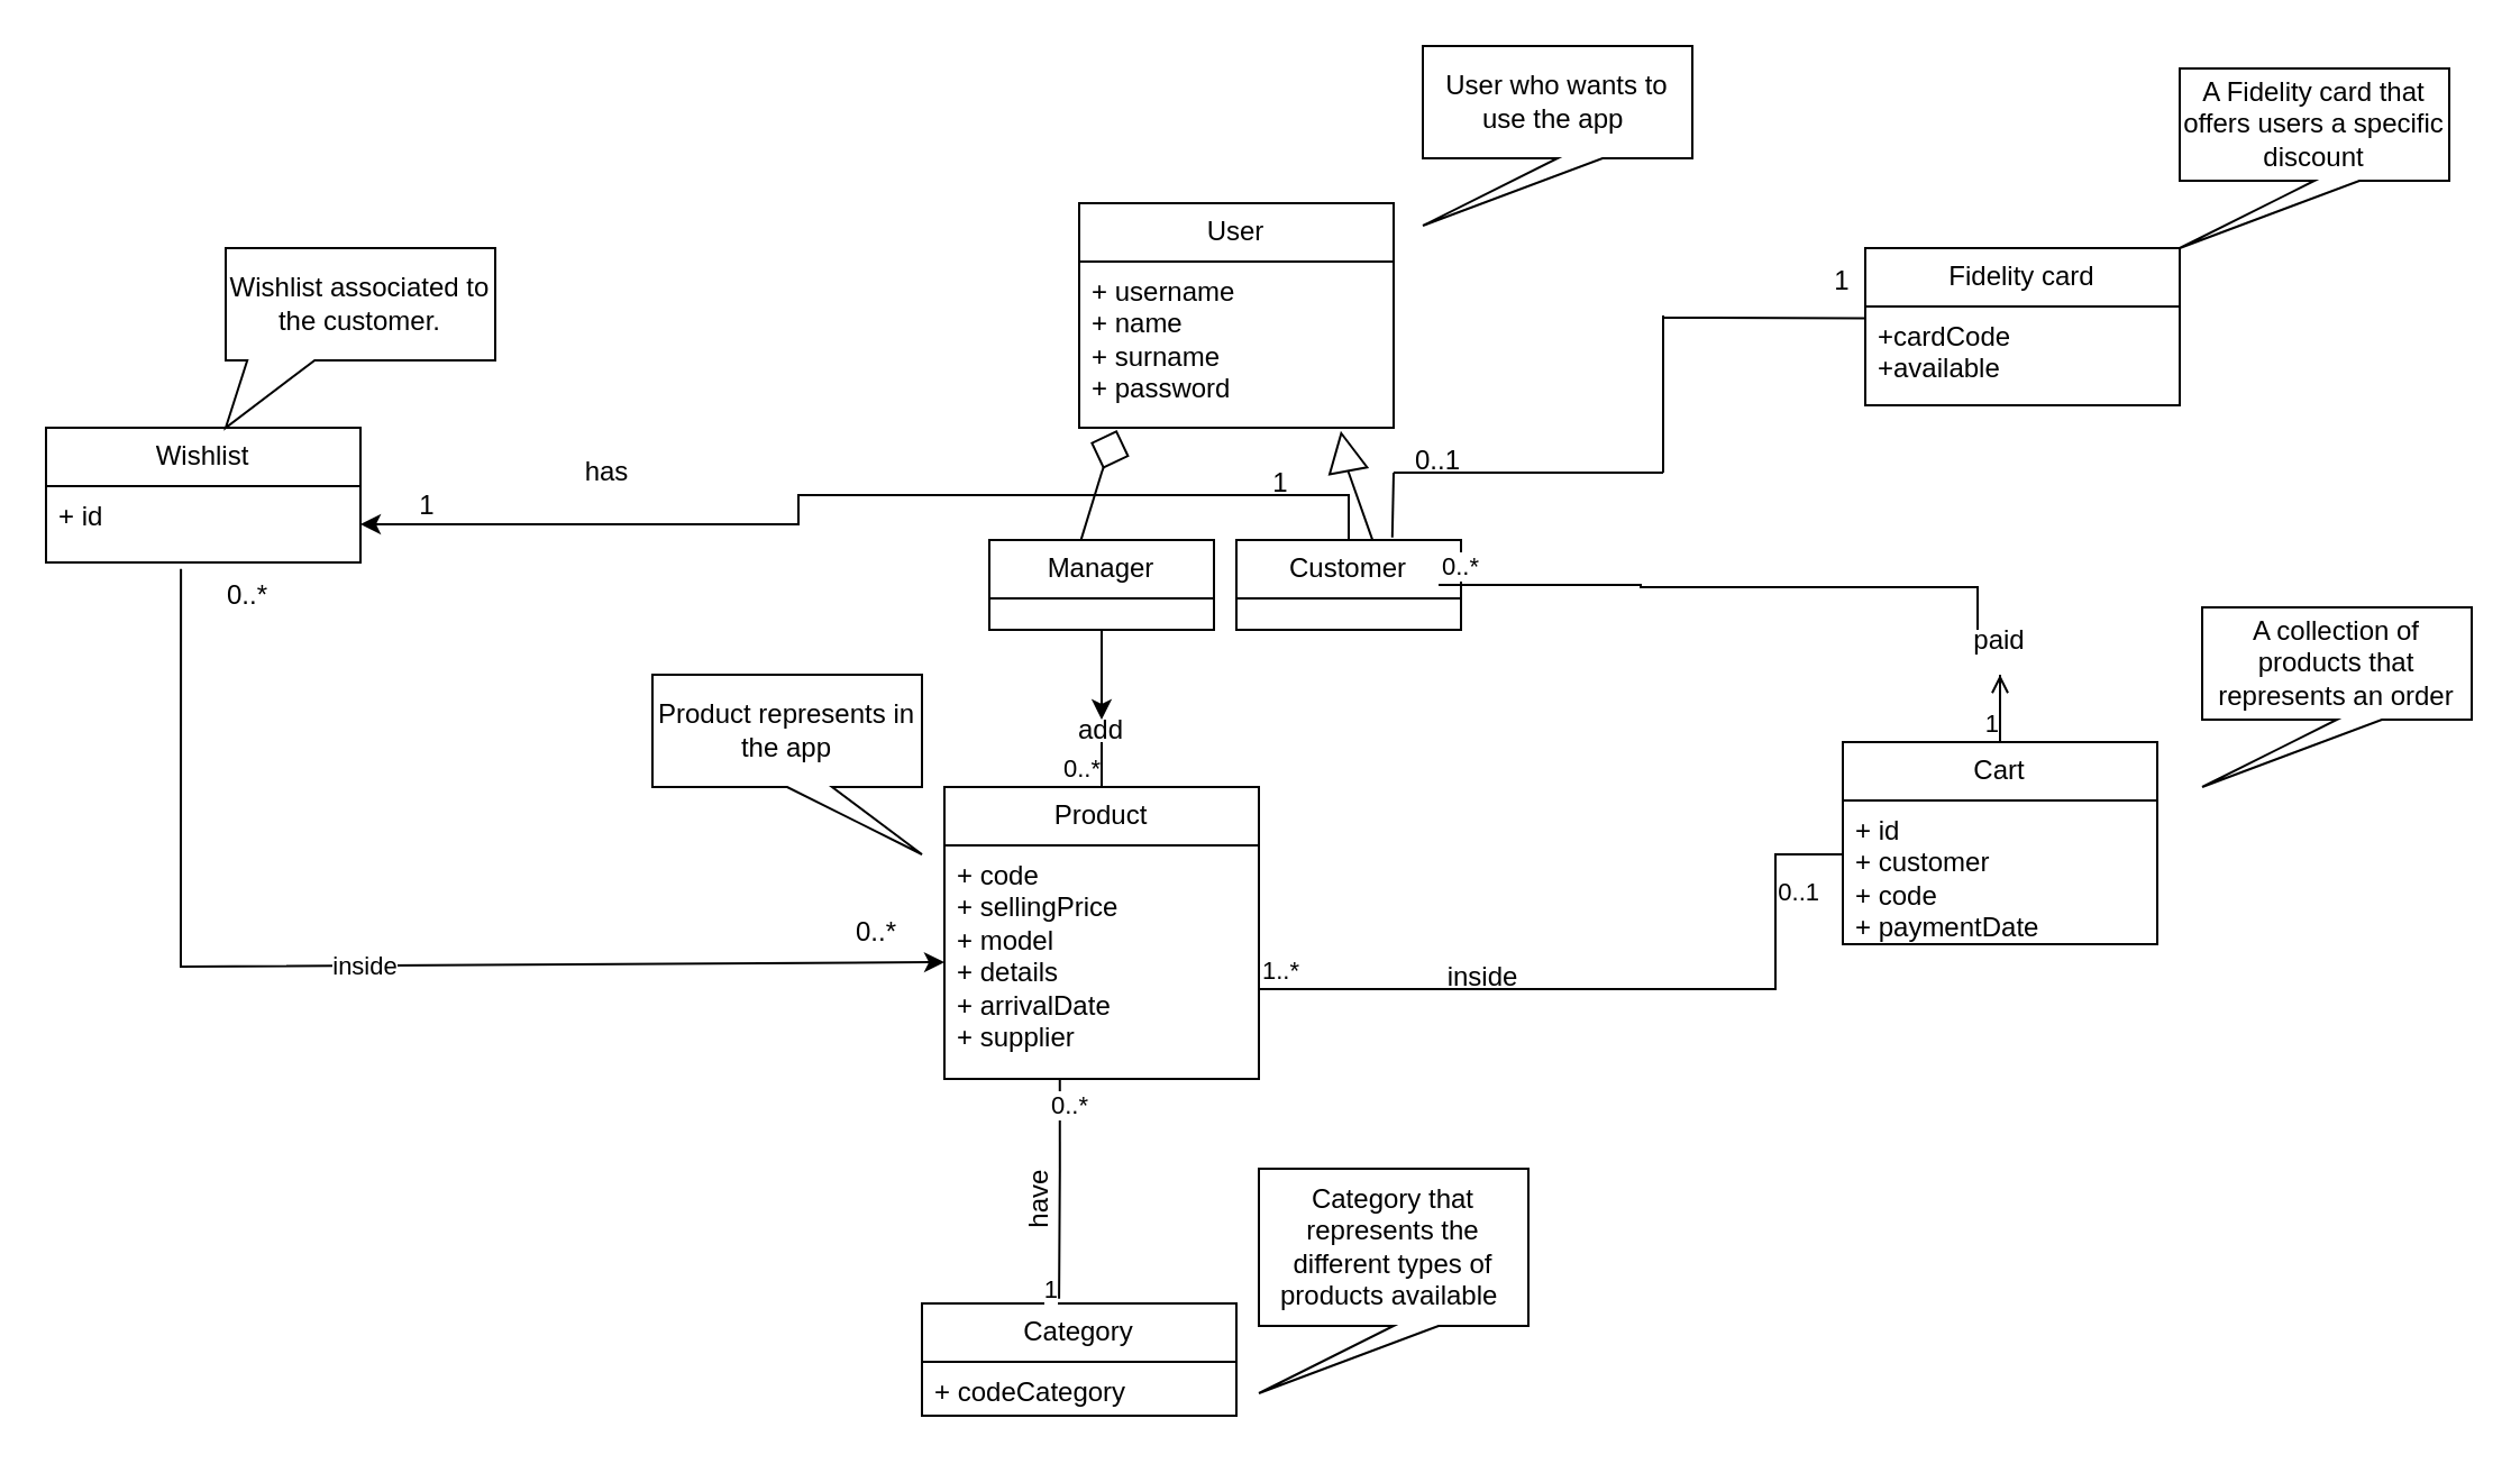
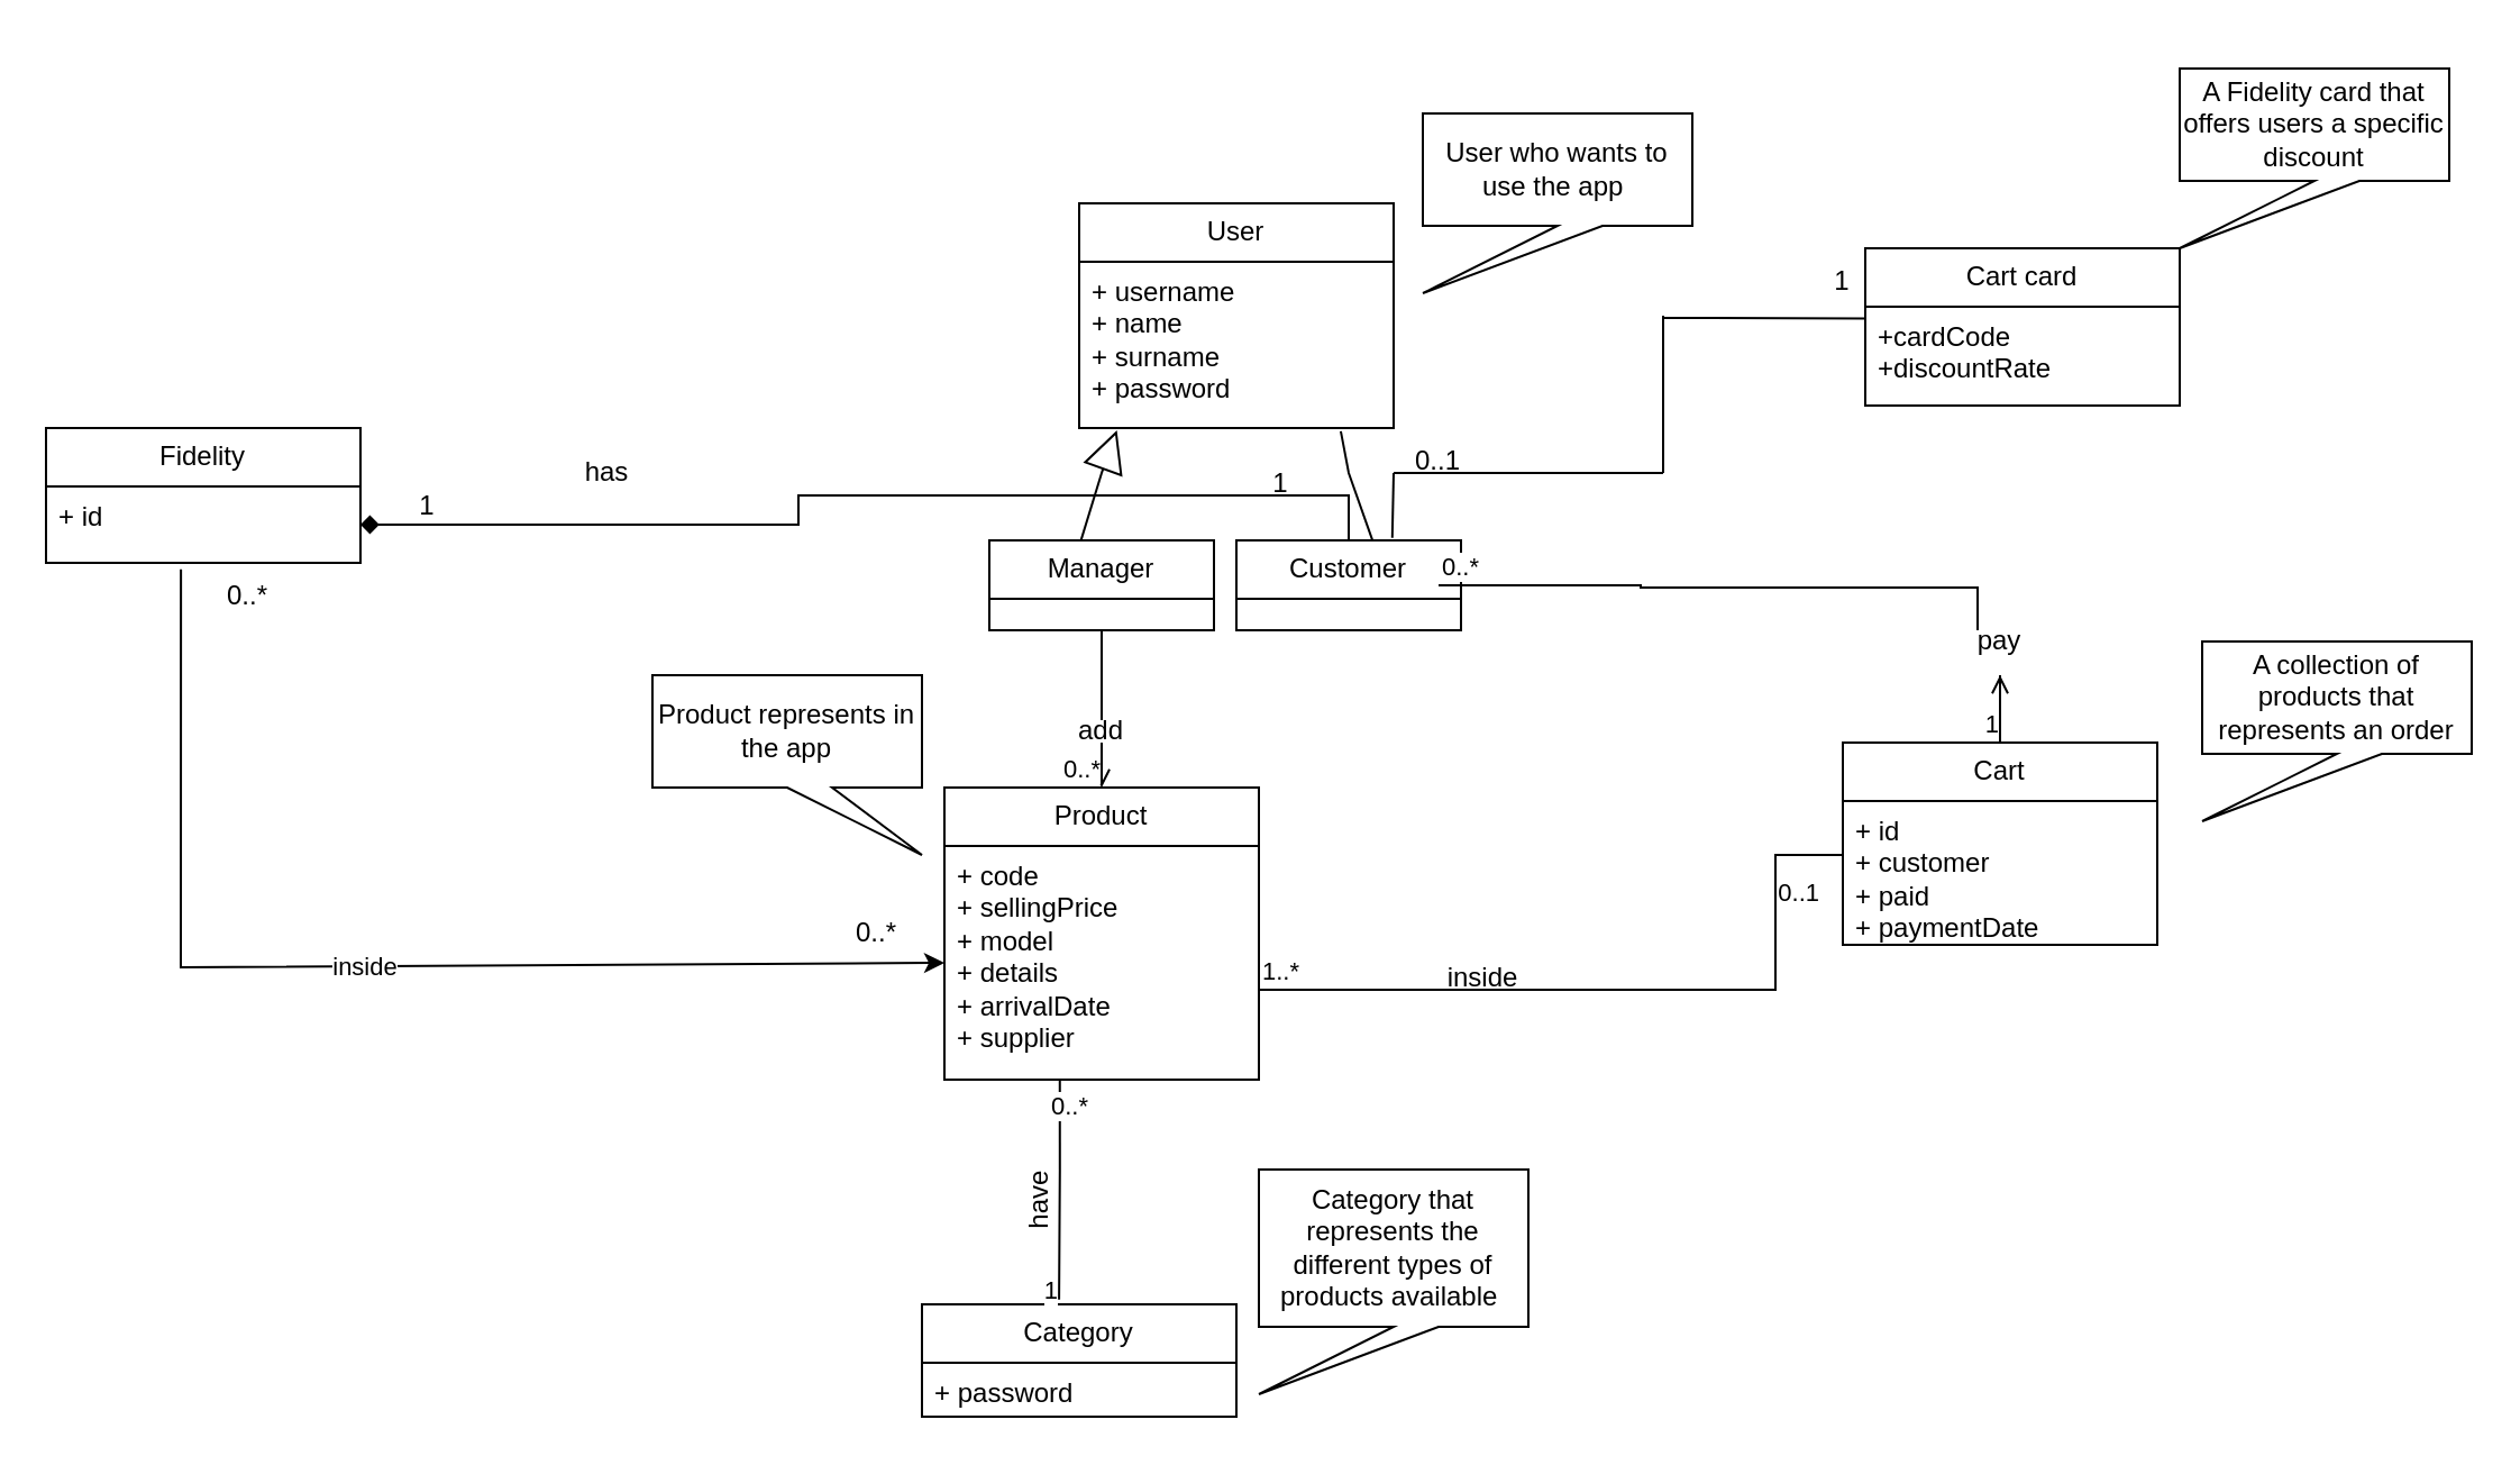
- <mxCell id="32" value="User who wants to use the app&amp;nbsp;" style="shape=callout;whiteSpace=wrap;html=1;perimeter=calloutPerimeter;position2=0;" parent="1" vertex="1"><mxGeometry x="633" y="20" width="120" height="80" as="geometry" /></mxCell>
+ <mxCell id="32" value="User who wants to use the app&amp;nbsp;" style="shape=callout;whiteSpace=wrap;html=1;perimeter=calloutPerimeter;position2=0;" parent="1" vertex="1"><mxGeometry x="633" y="50" width="120" height="80" as="geometry" /></mxCell>
- <mxCell id="37" value="Fidelity card" style="swimlane;fontStyle=0;childLayout=stackLayout;horizontal=1;startSize=26;fillColor=none;horizontalStack=0;resizeParent=1;resizeParentMax=0;resizeLast=0;collapsible=1;marginBottom=0;whiteSpace=wrap;html=1;" parent="1" vertex="1"><mxGeometry x="830" y="110" width="140" height="70" as="geometry" /></mxCell>
+ <mxCell id="37" value="Cart card" style="swimlane;fontStyle=0;childLayout=stackLayout;horizontal=1;startSize=26;fillColor=none;horizontalStack=0;resizeParent=1;resizeParentMax=0;resizeLast=0;collapsible=1;marginBottom=0;whiteSpace=wrap;html=1;" parent="1" vertex="1"><mxGeometry x="830" y="110" width="140" height="70" as="geometry" /></mxCell>
- <mxCell id="55" value="Wishlist associated to the customer." style="shape=callout;whiteSpace=wrap;html=1;perimeter=calloutPerimeter;size=30;position=0.08;base=30;position2=0;" vertex="1" parent="1"><mxGeometry x="100" y="110" width="120" height="80" as="geometry" /></mxCell>
- <mxCell id="38" value="+cardCode&lt;div&gt;+available&lt;/div&gt;&lt;div&gt;&lt;br&gt;&lt;/div&gt;" style="text;strokeColor=none;fillColor=none;align=left;verticalAlign=top;spacingLeft=4;spacingRight=4;overflow=hidden;rotatable=0;points=[[0,0.5],[1,0.5]];portConstraint=eastwest;whiteSpace=wrap;html=1;" parent="37" vertex="1"><mxGeometry y="26" width="140" height="44" as="geometry" /></mxCell>
+ <mxCell id="38" value="+cardCode&lt;div&gt;+discountRate&lt;/div&gt;&lt;div&gt;&lt;br&gt;&lt;/div&gt;" style="text;strokeColor=none;fillColor=none;align=left;verticalAlign=top;spacingLeft=4;spacingRight=4;overflow=hidden;rotatable=0;points=[[0,0.5],[1,0.5]];portConstraint=eastwest;whiteSpace=wrap;html=1;" parent="37" vertex="1"><mxGeometry y="26" width="140" height="44" as="geometry" /></mxCell>
- <mxCell id="44" value="Wishlist" style="swimlane;fontStyle=0;childLayout=stackLayout;horizontal=1;startSize=26;fillColor=none;horizontalStack=0;resizeParent=1;resizeParentMax=0;resizeLast=0;collapsible=1;marginBottom=0;whiteSpace=wrap;html=1;" parent="1" vertex="1"><mxGeometry x="20" y="190" width="140" height="60" as="geometry" /></mxCell>
+ <mxCell id="44" value="Fidelity" style="swimlane;fontStyle=0;childLayout=stackLayout;horizontal=1;startSize=26;fillColor=none;horizontalStack=0;resizeParent=1;resizeParentMax=0;resizeLast=0;collapsible=1;marginBottom=0;whiteSpace=wrap;html=1;" parent="1" vertex="1"><mxGeometry x="20" y="190" width="140" height="60" as="geometry" /></mxCell>
- <mxCell id="9" value="" style="endArrow=diamond;endSize=16;endFill=0;html=1;rounded=0;exitX=0.407;exitY=0.008;exitDx=0;exitDy=0;exitPerimeter=0;entryX=0.12;entryY=1.014;entryDx=0;entryDy=0;entryPerimeter=0;" parent="1" source="6" target="3" edge="1"><mxGeometry width="160" relative="1" as="geometry"><mxPoint x="480" y="210.23" as="sourcePoint" /><mxPoint x="570" y="210" as="targetPoint" /><Array as="points"><mxPoint x="490" y="210" /></Array></mxGeometry></mxCell>
+ <mxCell id="9" value="" style="endArrow=block;endSize=16;endFill=0;html=1;rounded=0;exitX=0.407;exitY=0.008;exitDx=0;exitDy=0;exitPerimeter=0;entryX=0.12;entryY=1.014;entryDx=0;entryDy=0;entryPerimeter=0;" parent="1" source="6" target="3" edge="1"><mxGeometry width="160" relative="1" as="geometry"><mxPoint x="480" y="210.23" as="sourcePoint" /><mxPoint x="570" y="210" as="targetPoint" /><Array as="points"><mxPoint x="490" y="210" /></Array></mxGeometry></mxCell>
- <mxCell id="10" value="" style="endArrow=block;endSize=16;endFill=0;html=1;rounded=0;exitX=0.607;exitY=0.007;exitDx=0;exitDy=0;exitPerimeter=0;entryX=0.832;entryY=1.019;entryDx=0;entryDy=0;entryPerimeter=0;" parent="1" source="5" target="3" edge="1"><mxGeometry width="160" relative="1" as="geometry"><mxPoint x="590" y="240" as="sourcePoint" /><mxPoint x="607" y="191" as="targetPoint" /><Array as="points"><mxPoint x="600" y="210" /></Array></mxGeometry></mxCell>
+ <mxCell id="10" value="" style="endArrow=none;endSize=16;endFill=0;html=1;rounded=0;exitX=0.607;exitY=0.007;exitDx=0;exitDy=0;exitPerimeter=0;entryX=0.832;entryY=1.019;entryDx=0;entryDy=0;entryPerimeter=0;" parent="1" source="5" target="3" edge="1"><mxGeometry width="160" relative="1" as="geometry"><mxPoint x="590" y="240" as="sourcePoint" /><mxPoint x="607" y="191" as="targetPoint" /><Array as="points"><mxPoint x="600" y="210" /></Array></mxGeometry></mxCell>
- <mxCell id="4" style="edgeStyle=orthogonalEdgeStyle;rounded=0;orthogonalLoop=1;jettySize=auto;html=1;exitX=0.5;exitY=0;exitDx=0;exitDy=0;" parent="1" source="5" target="45" edge="1"><mxGeometry relative="1" as="geometry" /></mxCell>
+ <mxCell id="4" style="edgeStyle=orthogonalEdgeStyle;rounded=0;orthogonalLoop=1;jettySize=auto;html=1;exitX=0.5;exitY=0;exitDx=0;exitDy=0;endArrow=diamond;" parent="1" source="5" target="45" edge="1"><mxGeometry relative="1" as="geometry" /></mxCell>
- <mxCell id="25" value="paid" style="text;html=1;align=center;verticalAlign=middle;whiteSpace=wrap;rounded=0;" parent="1" vertex="1"><mxGeometry x="860" y="270" width="60" height="30" as="geometry" /></mxCell>
+ <mxCell id="25" value="pay" style="text;html=1;align=center;verticalAlign=middle;whiteSpace=wrap;rounded=0;" parent="1" vertex="1"><mxGeometry x="860" y="270" width="60" height="30" as="geometry" /></mxCell>
- <mxCell id="34" value="A collection of products that represents an order" style="shape=callout;whiteSpace=wrap;html=1;perimeter=calloutPerimeter;position2=0;" parent="1" vertex="1"><mxGeometry x="980" y="270" width="120" height="80" as="geometry" /></mxCell>
+ <mxCell id="34" value="A collection of products that represents an order" style="shape=callout;whiteSpace=wrap;html=1;perimeter=calloutPerimeter;position2=0;" parent="1" vertex="1"><mxGeometry x="980" y="285" width="120" height="80" as="geometry" /></mxCell>
- <mxCell id="13" value="" style="endArrow=classic;html=1;edgeStyle=orthogonalEdgeStyle;rounded=0;exitX=0.5;exitY=1;exitDx=0;exitDy=0;entryX=0.5;entryY=0;entryDx=0;entryDy=0;" parent="1" source="6" target="14" edge="1"><mxGeometry relative="1" as="geometry"><mxPoint x="490" y="280" as="sourcePoint" /><mxPoint x="490" y="350" as="targetPoint" /></mxGeometry></mxCell>
+ <mxCell id="13" value="" style="endArrow=none;html=1;edgeStyle=orthogonalEdgeStyle;rounded=0;exitX=0.5;exitY=1;exitDx=0;exitDy=0;entryX=0.5;entryY=0;entryDx=0;entryDy=0;" parent="1" source="6" target="14" edge="1"><mxGeometry relative="1" as="geometry"><mxPoint x="490" y="280" as="sourcePoint" /><mxPoint x="490" y="350" as="targetPoint" /></mxGeometry></mxCell>
- <mxCell id="11" value="" style="endArrow=none;html=1;edgeStyle=orthogonalEdgeStyle;rounded=0;exitX=0.5;exitY=1;exitDx=0;exitDy=0;entryX=0.5;entryY=0;entryDx=0;entryDy=0;" parent="1" source="14" target="7" edge="1"><mxGeometry relative="1" as="geometry"><mxPoint x="620" y="370" as="sourcePoint" /><mxPoint x="780" y="370" as="targetPoint" /></mxGeometry></mxCell>
+ <mxCell id="11" value="" style="endArrow=open;html=1;edgeStyle=orthogonalEdgeStyle;rounded=0;exitX=0.5;exitY=1;exitDx=0;exitDy=0;entryX=0.5;entryY=0;entryDx=0;entryDy=0;" parent="1" source="14" target="7" edge="1"><mxGeometry relative="1" as="geometry"><mxPoint x="620" y="370" as="sourcePoint" /><mxPoint x="780" y="370" as="targetPoint" /></mxGeometry></mxCell>
- <mxCell id="17" value="+ id&lt;div&gt;+ customer&lt;/div&gt;&lt;div&gt;+ code&lt;/div&gt;&lt;div&gt;+ paymentDate&lt;/div&gt;" style="text;strokeColor=none;fillColor=none;align=left;verticalAlign=top;spacingLeft=4;spacingRight=4;overflow=hidden;rotatable=0;points=[[0,0.5],[1,0.5]];portConstraint=eastwest;whiteSpace=wrap;html=1;" parent="16" vertex="1"><mxGeometry y="26" width="140" height="64" as="geometry" /></mxCell>
+ <mxCell id="17" value="+ id&lt;div&gt;+ customer&lt;/div&gt;&lt;div&gt;+ paid&lt;/div&gt;&lt;div&gt;+ paymentDate&lt;/div&gt;" style="text;strokeColor=none;fillColor=none;align=left;verticalAlign=top;spacingLeft=4;spacingRight=4;overflow=hidden;rotatable=0;points=[[0,0.5],[1,0.5]];portConstraint=eastwest;whiteSpace=wrap;html=1;" parent="16" vertex="1"><mxGeometry y="26" width="140" height="64" as="geometry" /></mxCell>
- <mxCell id="28" value="+ codeCategory" style="text;strokeColor=none;fillColor=none;align=left;verticalAlign=top;spacingLeft=4;spacingRight=4;overflow=hidden;rotatable=0;points=[[0,0.5],[1,0.5]];portConstraint=eastwest;whiteSpace=wrap;html=1;" parent="27" vertex="1"><mxGeometry y="26" width="140" height="24" as="geometry" /></mxCell>
+ <mxCell id="28" value="+ password" style="text;strokeColor=none;fillColor=none;align=left;verticalAlign=top;spacingLeft=4;spacingRight=4;overflow=hidden;rotatable=0;points=[[0,0.5],[1,0.5]];portConstraint=eastwest;whiteSpace=wrap;html=1;" parent="27" vertex="1"><mxGeometry y="26" width="140" height="24" as="geometry" /></mxCell>
